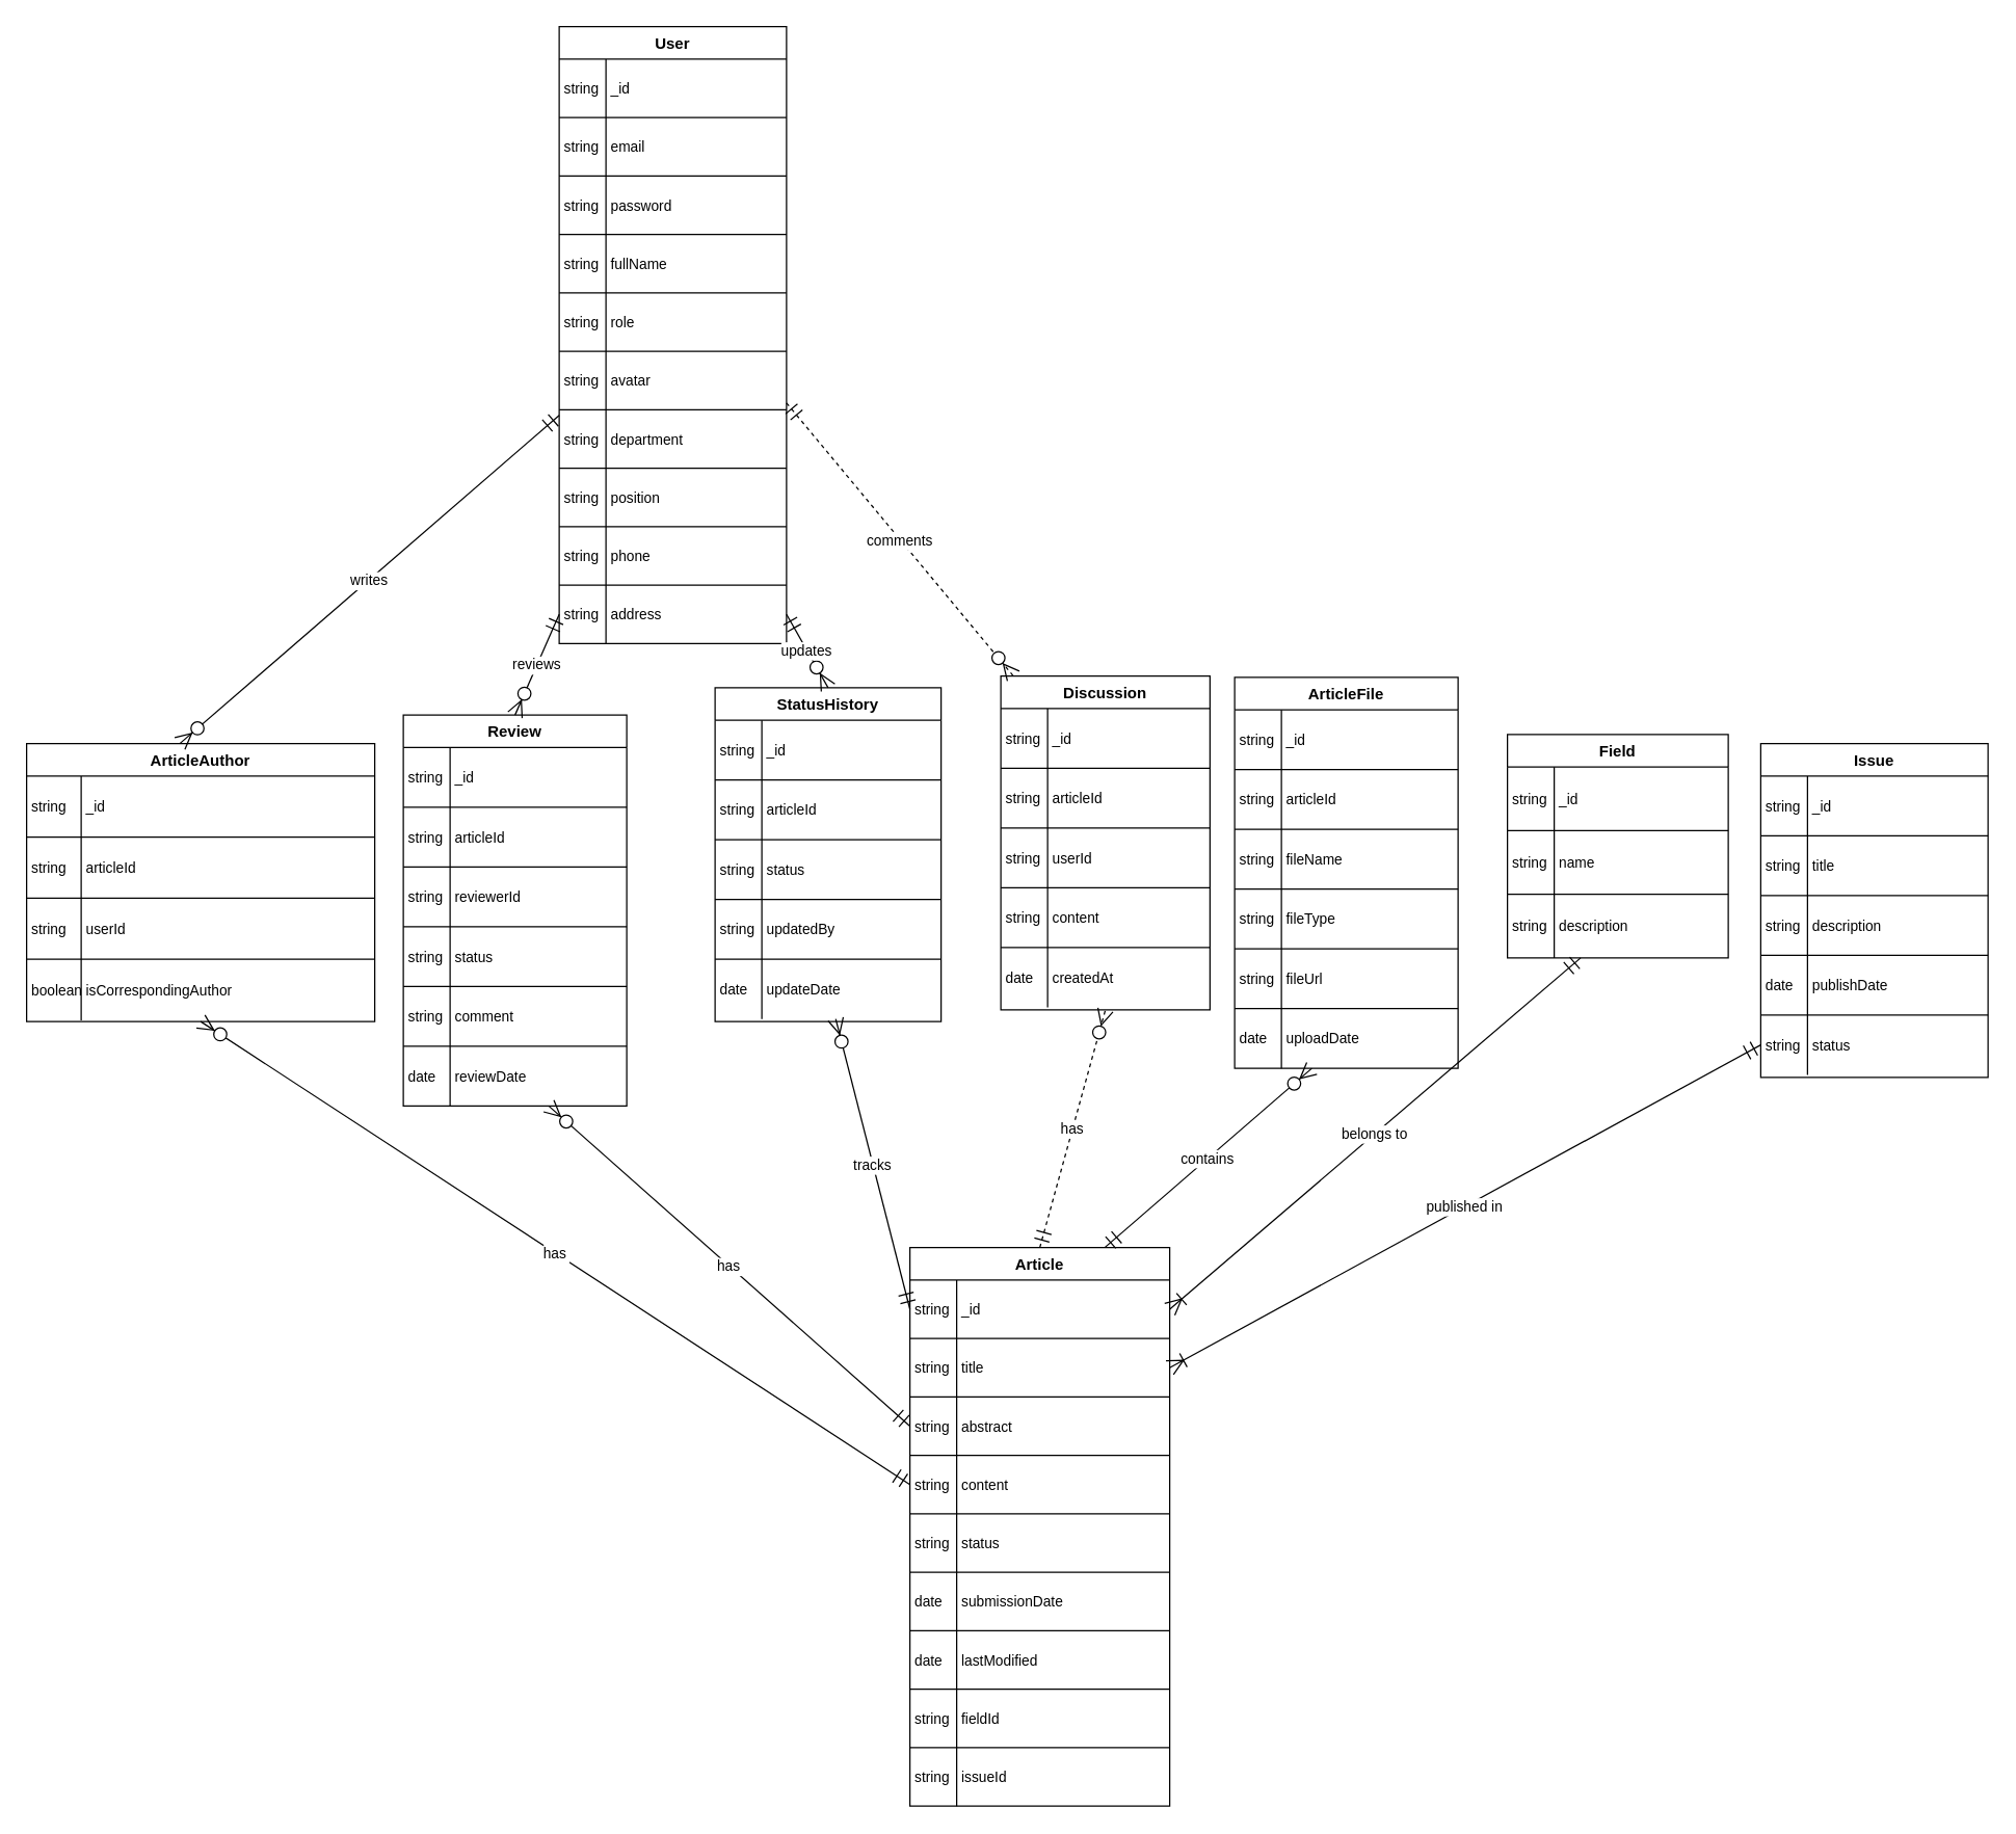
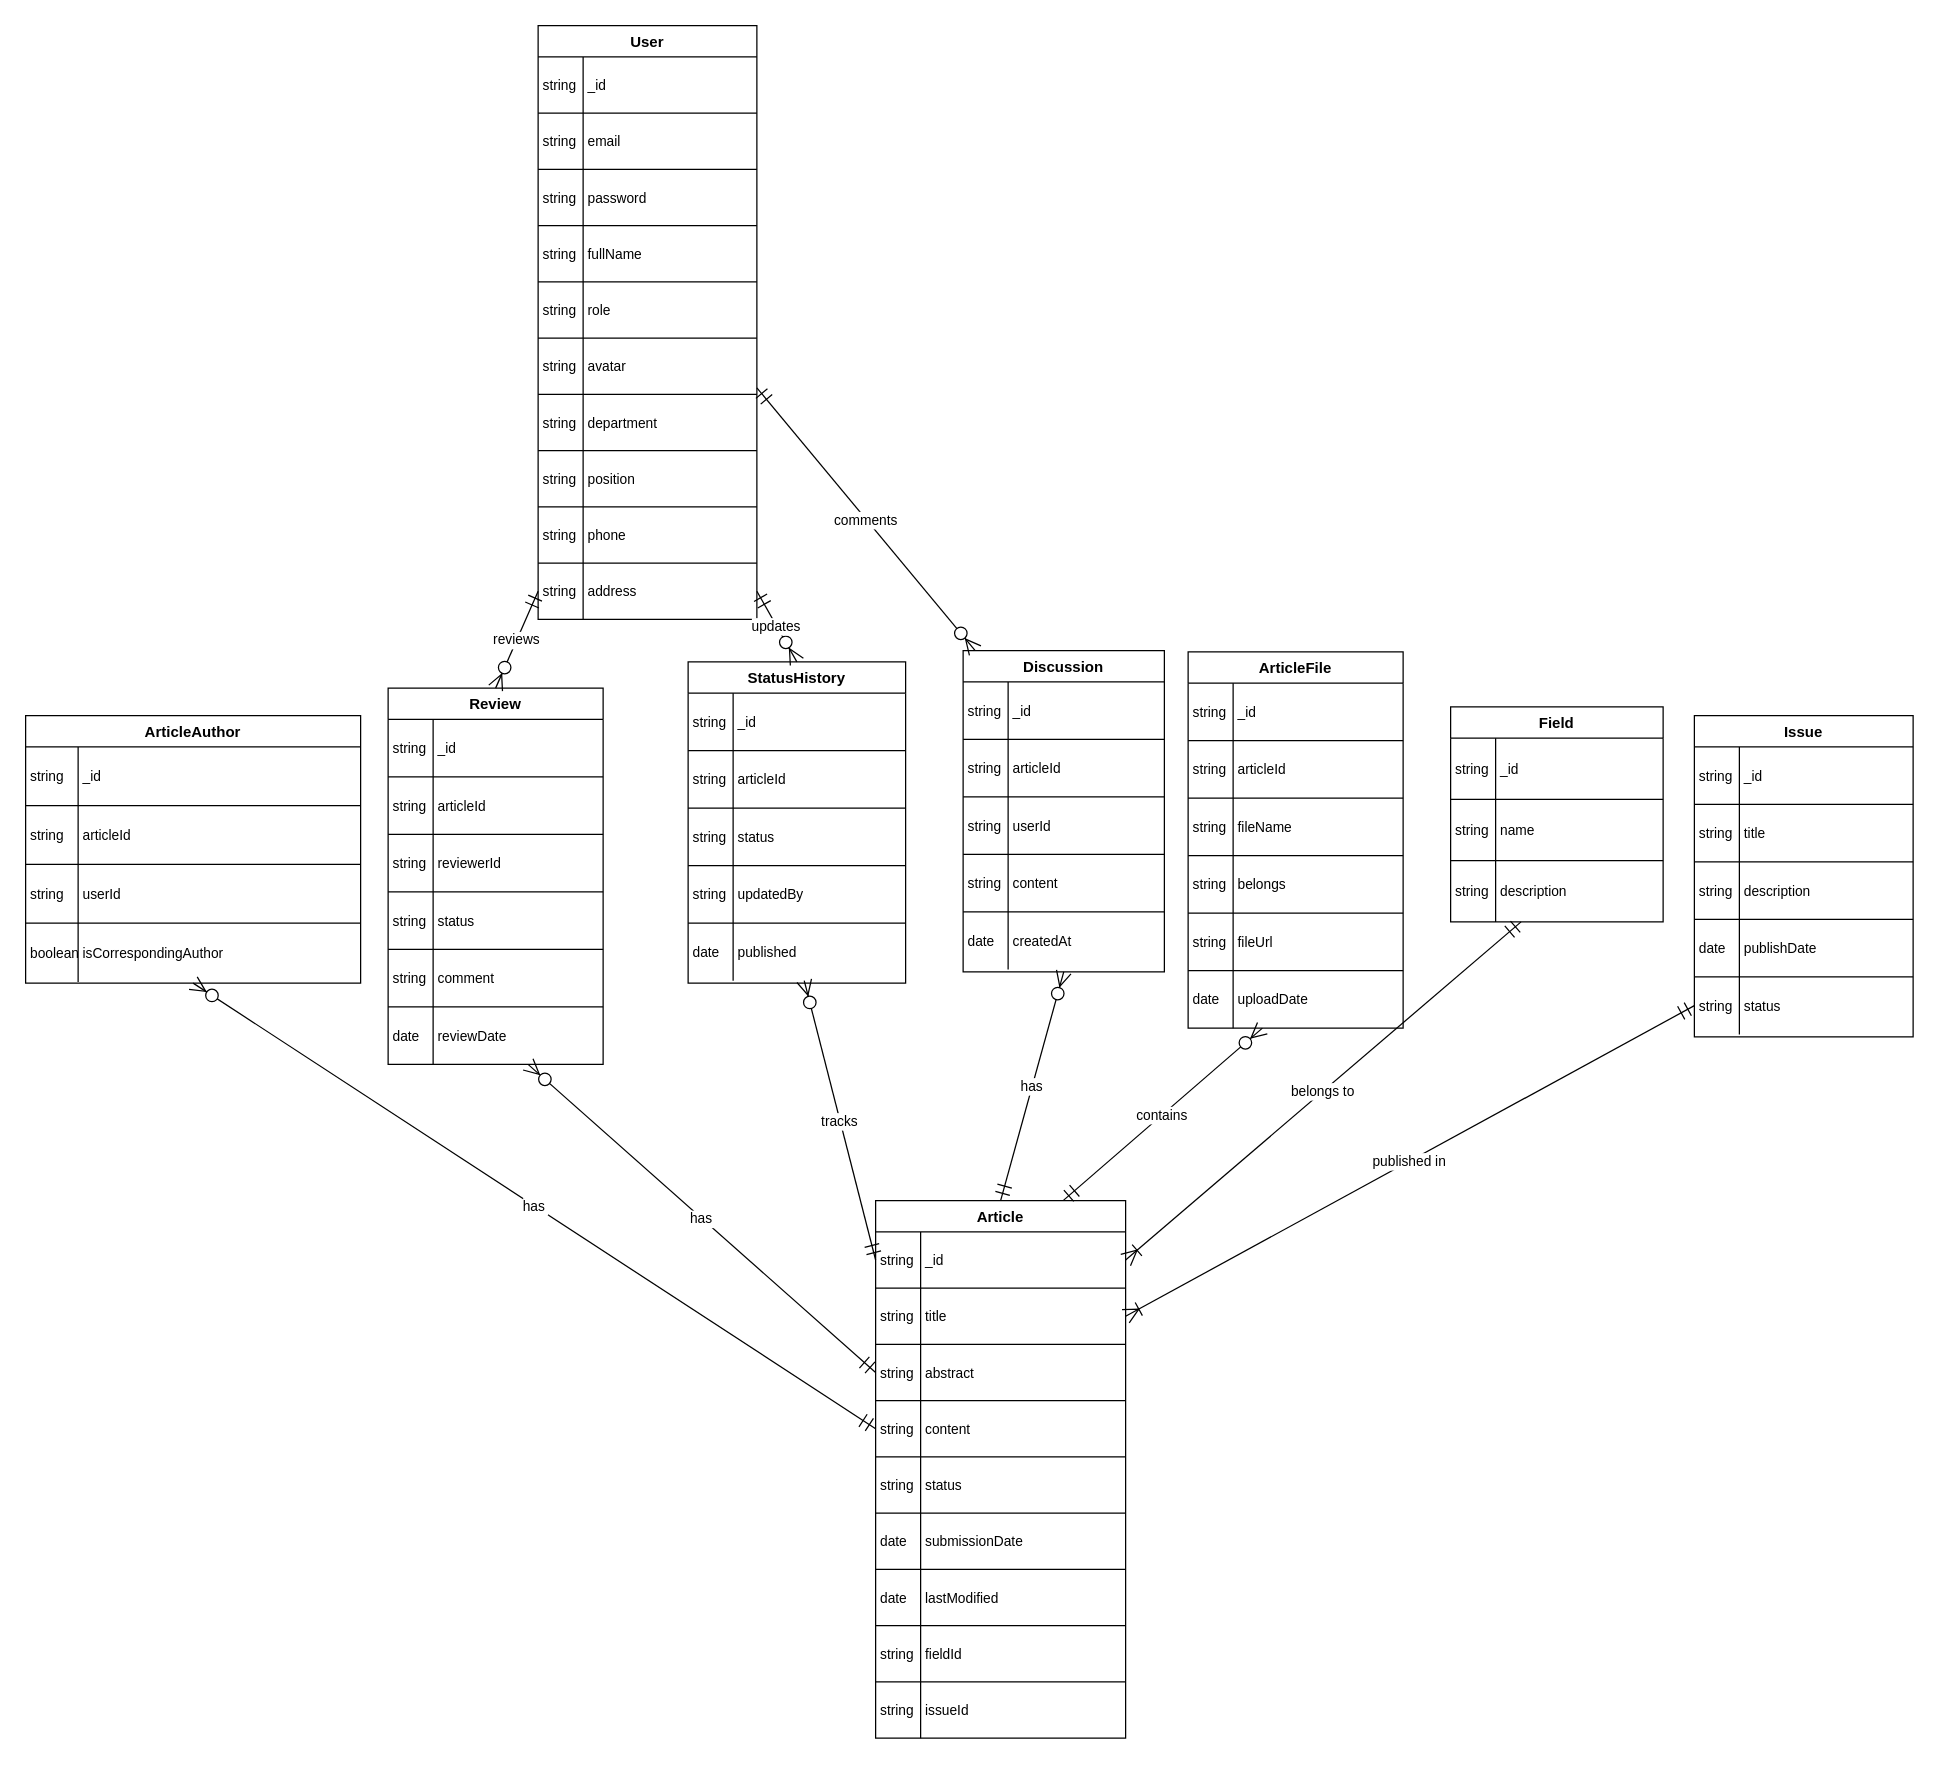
- <mxCell id="173" value="comments" style="startArrow=ERmandOne;startSize=10;endArrow=ERzeroToMany;endSize=10;exitX=1;exitY=0.61;entryX=0.06;entryY=0;rounded=0;dashed=1;" edge="1" parent="1" source="2" target="154"><mxGeometry relative="1" as="geometry" /></mxCell>
+ <mxCell id="173" value="comments" style="startArrow=ERmandOne;startSize=10;;endArrow=ERzeroToMany;endSize=10;;exitX=1;exitY=0.61;entryX=0.06;entryY=0;rounded=0;" edge="1" parent="1" source="2" target="154"><mxGeometry relative="1" as="geometry" /></mxCell>
- <mxCell id="170" value="writes" style="startArrow=ERmandOne;startSize=10;;endArrow=ERzeroToMany;endSize=10;;exitX=0;exitY=0.63;entryX=0.44;entryY=0;rounded=0;" edge="1" parent="1" source="2" target="61"><mxGeometry relative="1" as="geometry" /></mxCell>
- <mxCell id="86" value="fileType" style="shape=partialRectangle;connectable=0;fillColor=none;top=0;left=0;bottom=0;right=0;align=left;spacingLeft=2;overflow=hidden;fontSize=11;" vertex="1" parent="84"><mxGeometry x="36" width="136" height="46" as="geometry"><mxRectangle width="136" height="46" as="alternateBounds" /></mxGeometry></mxCell>
+ <mxCell id="86" value="belongs" style="shape=partialRectangle;connectable=0;fillColor=none;top=0;left=0;bottom=0;right=0;align=left;spacingLeft=2;overflow=hidden;fontSize=11;" vertex="1" parent="84"><mxGeometry x="36" width="136" height="46" as="geometry"><mxRectangle width="136" height="46" as="alternateBounds" /></mxGeometry></mxCell>
- <mxCell id="127" value="updateDate" style="shape=partialRectangle;connectable=0;fillColor=none;top=0;left=0;bottom=0;right=0;align=left;spacingLeft=2;overflow=hidden;fontSize=11;" vertex="1" parent="125"><mxGeometry x="36" width="138" height="46" as="geometry"><mxRectangle width="138" height="46" as="alternateBounds" /></mxGeometry></mxCell>
+ <mxCell id="127" value="published" style="shape=partialRectangle;connectable=0;fillColor=none;top=0;left=0;bottom=0;right=0;align=left;spacingLeft=2;overflow=hidden;fontSize=11;" vertex="1" parent="125"><mxGeometry x="36" width="138" height="46" as="geometry"><mxRectangle width="138" height="46" as="alternateBounds" /></mxGeometry></mxCell>
- <mxCell id="178" value="has" style="startArrow=ERmandOne;startSize=10;endArrow=ERzeroToMany;endSize=10;exitX=0.5;exitY=0;entryX=0.5;entryY=1;rounded=0;entryDx=0;entryDy=0;exitDx=0;exitDy=0;dashed=1;" edge="1" parent="1" source="33" target="154"><mxGeometry relative="1" as="geometry" /></mxCell>
+ <mxCell id="178" value="has" style="startArrow=ERmandOne;startSize=10;;endArrow=ERzeroToMany;endSize=10;;exitX=0.5;exitY=0;entryX=0.5;entryY=1;rounded=0;entryDx=0;entryDy=0;exitDx=0;exitDy=0;" edge="1" parent="1" source="33" target="154"><mxGeometry relative="1" as="geometry" /></mxCell>
